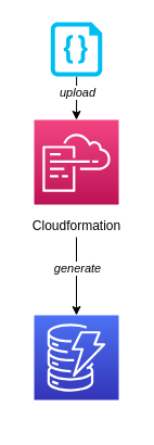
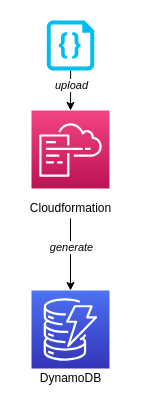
+ <mxCell id="10" value="DynamoDB" style="text;html=1;align=center;verticalAlign=middle;resizable=0;points=[];autosize=1;" vertex="1" parent="1"><mxGeometry x="30" y="368" width="80" height="20" as="geometry" /></mxCell>
